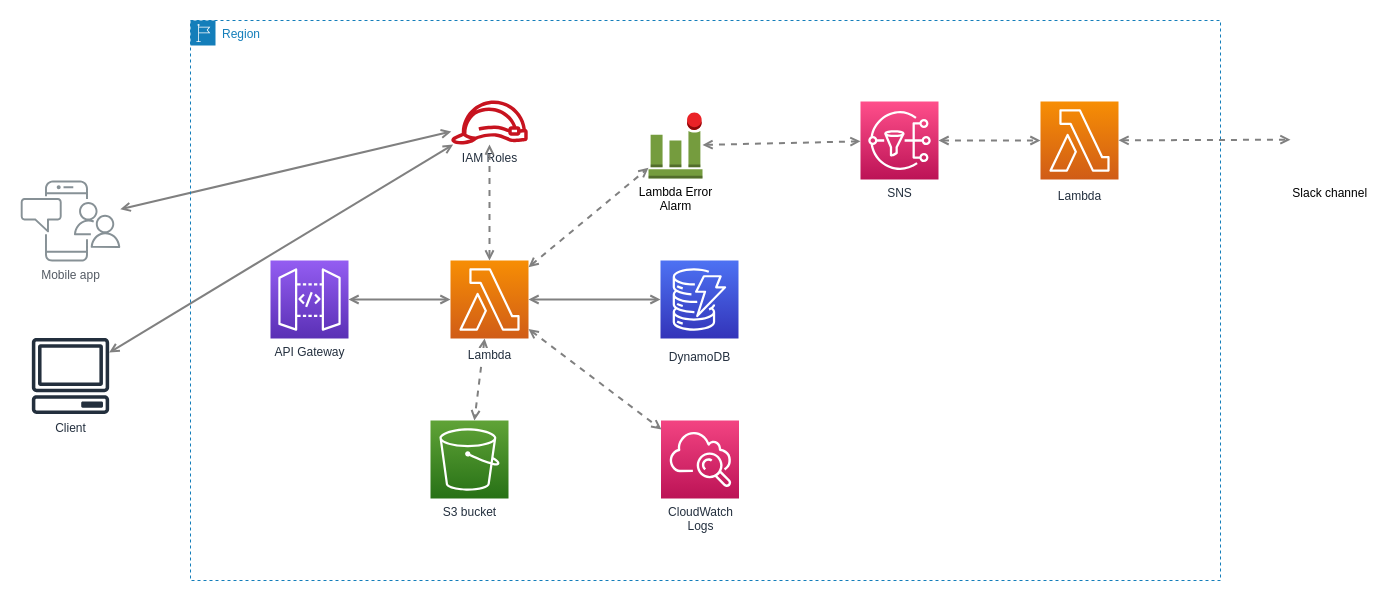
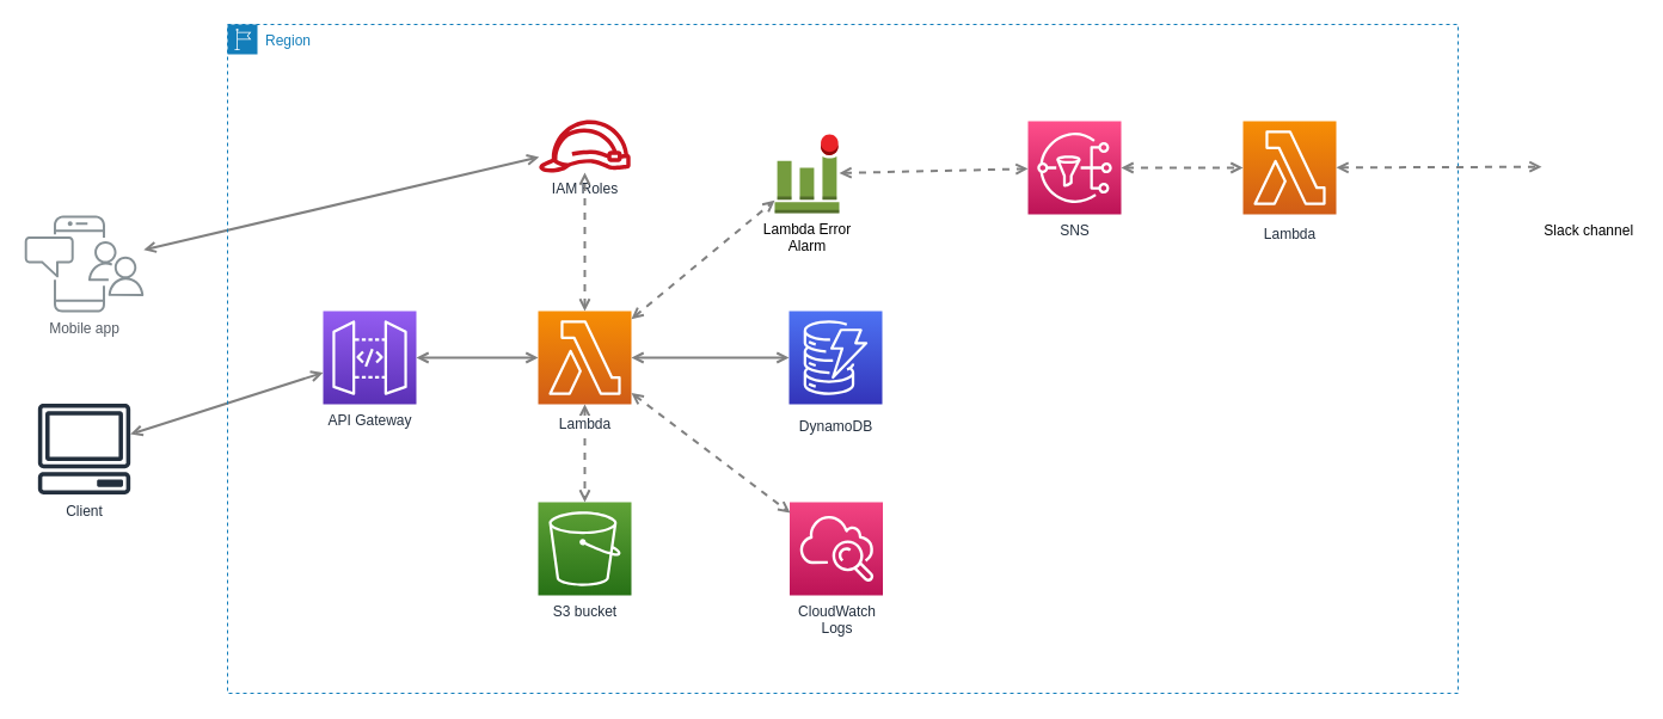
- <mxCell id="2" style="rounded=0;orthogonalLoop=1;jettySize=auto;html=1;startArrow=open;startFill=0;endArrow=open;endFill=0;strokeWidth=2;strokeColor=#808080;" edge="1" parent="1" source="24" target="8"><mxGeometry relative="1" as="geometry"><mxPoint x="120" y="425.292" as="sourcePoint" /></mxGeometry></mxCell>
+ <mxCell id="2" style="rounded=0;orthogonalLoop=1;jettySize=auto;html=1;startArrow=open;startFill=0;endArrow=open;endFill=0;strokeWidth=2;strokeColor=#808080;" edge="1" parent="1" source="24" target="10"><mxGeometry relative="1" as="geometry"><mxPoint x="120" y="425.292" as="sourcePoint" /></mxGeometry></mxCell>
- <mxCell id="6" value="S3 bucket" style="outlineConnect=0;fontColor=#232F3E;gradientColor=#60A337;gradientDirection=north;fillColor=#277116;strokeColor=#ffffff;dashed=0;verticalLabelPosition=bottom;verticalAlign=top;align=center;html=1;fontSize=12;fontStyle=0;aspect=fixed;shape=mxgraph.aws4.resourceIcon;resIcon=mxgraph.aws4.s3;labelBackgroundColor=#ffffff;" vertex="1" parent="5"><mxGeometry x="240" y="400" width="78" height="78" as="geometry" /></mxCell>
+ <mxCell id="6" value="S3 bucket" style="outlineConnect=0;fontColor=#232F3E;gradientColor=#60A337;gradientDirection=north;fillColor=#277116;strokeColor=#ffffff;dashed=0;verticalLabelPosition=bottom;verticalAlign=top;align=center;html=1;fontSize=12;fontStyle=0;aspect=fixed;shape=mxgraph.aws4.resourceIcon;resIcon=mxgraph.aws4.s3;labelBackgroundColor=#ffffff;" vertex="1" parent="5"><mxGeometry x="260.0" y="400" width="78" height="78" as="geometry" /></mxCell>
